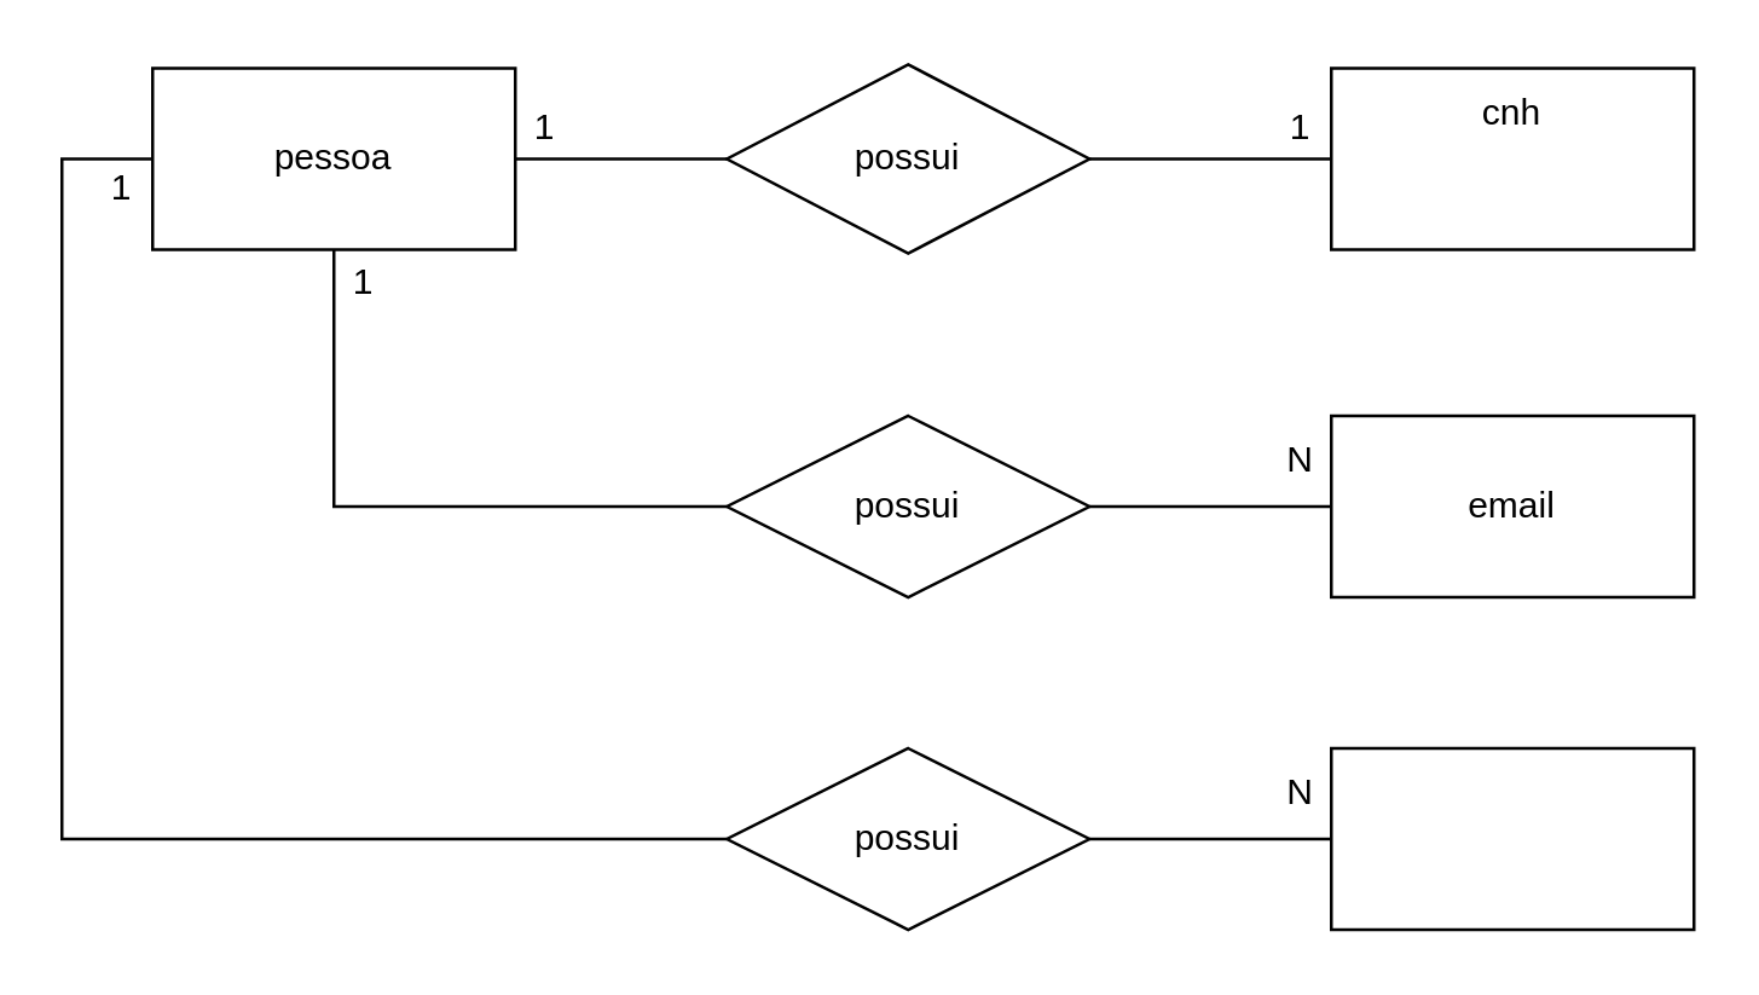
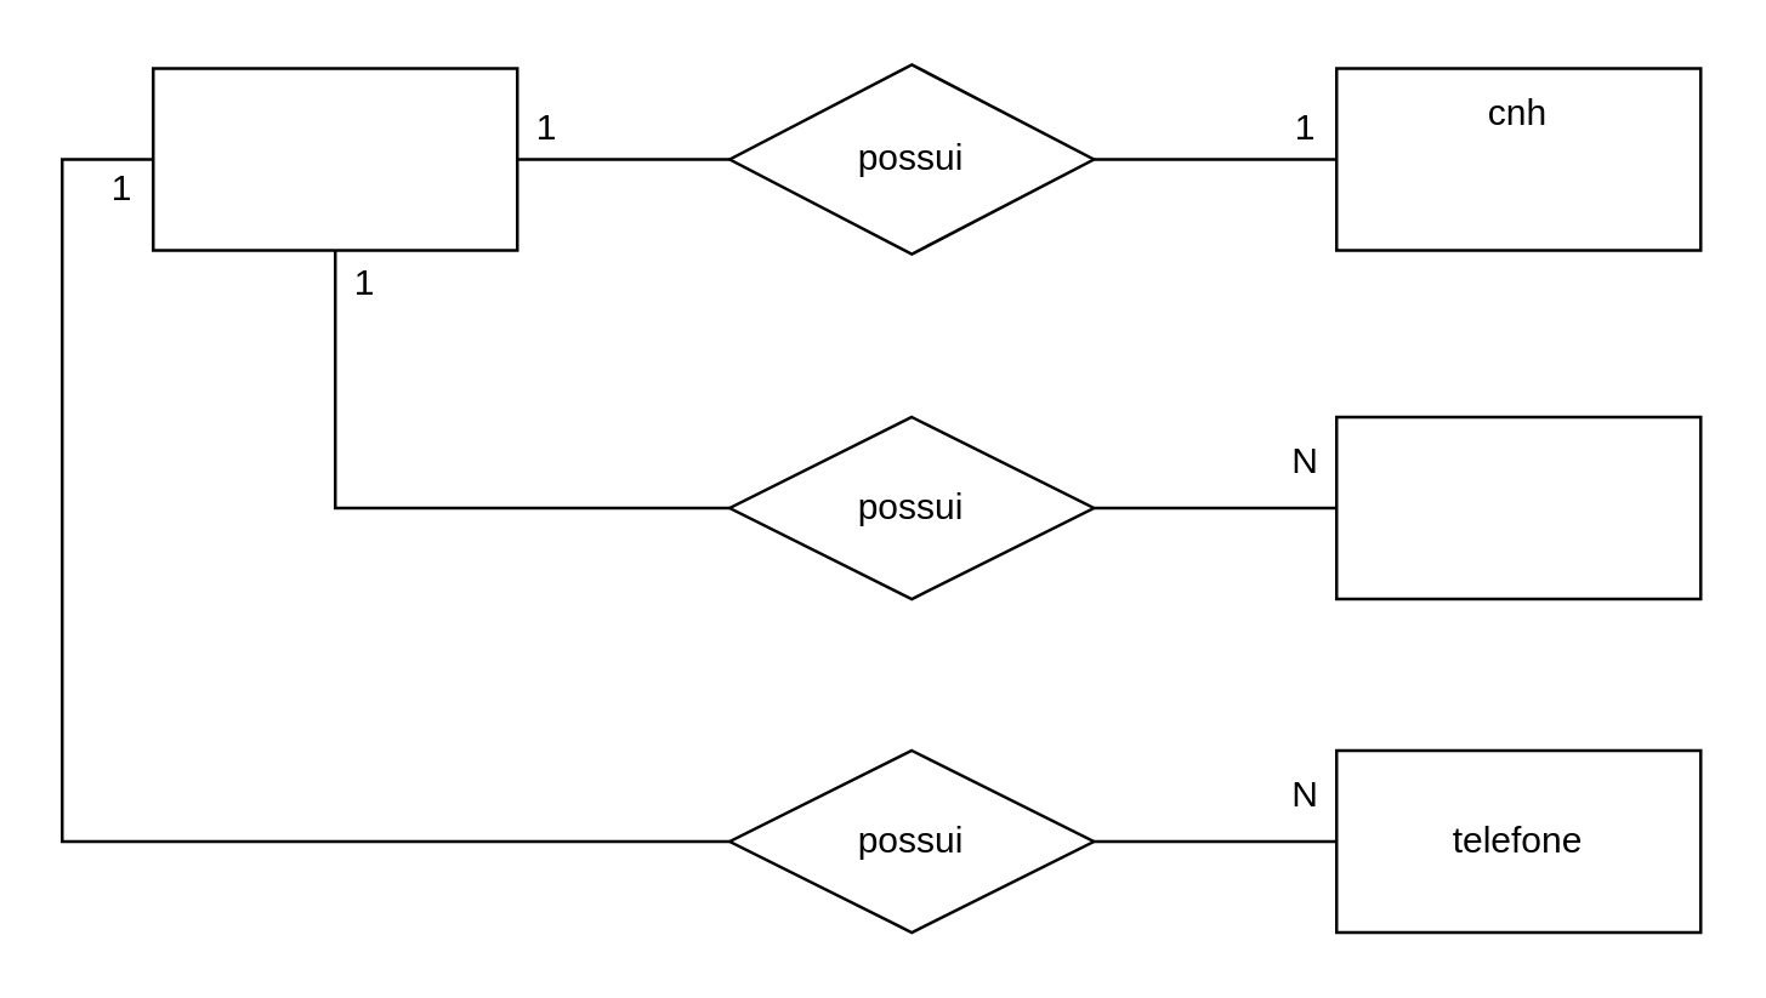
- <mxCell id="5" value="pessoa" style="text;html=1;strokeColor=none;fillColor=none;align=center;verticalAlign=middle;whiteSpace=wrap;rounded=0;" vertex="1" parent="1"><mxGeometry x="90" y="42" width="40" height="20" as="geometry" /></mxCell>
- <mxCell id="18" value="email" style="text;html=1;strokeColor=none;fillColor=none;align=center;verticalAlign=middle;whiteSpace=wrap;rounded=0;" vertex="1" parent="1"><mxGeometry x="480" y="157" width="40" height="20" as="geometry" /></mxCell>
+ <mxCell id="26" value="telefone" style="text;html=1;strokeColor=none;fillColor=none;align=center;verticalAlign=middle;whiteSpace=wrap;rounded=0;" vertex="1" parent="1"><mxGeometry x="480" y="267" width="40" height="20" as="geometry" /></mxCell>
